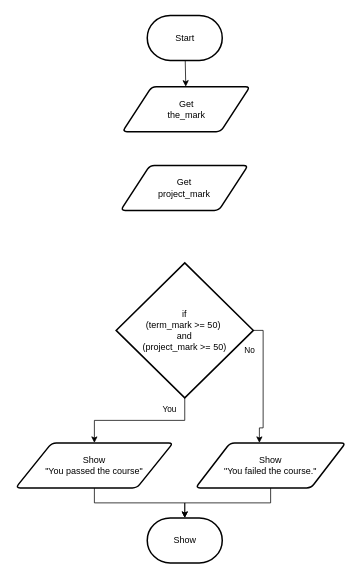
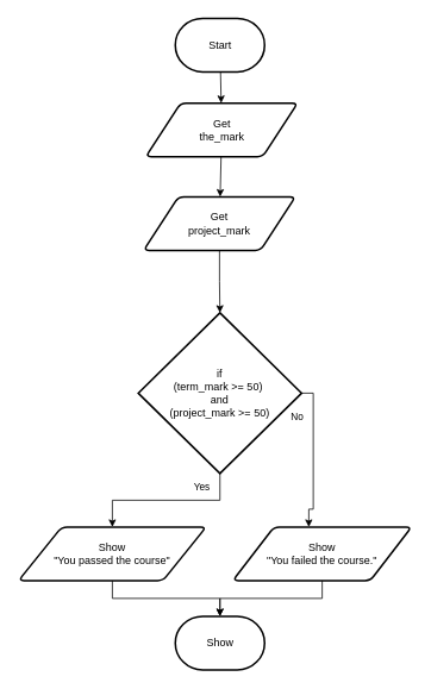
+ <mxCell id="16" style="edgeStyle=none;html=1;" edge="1" parent="1" source="17" target="5"><mxGeometry relative="1" as="geometry" /></mxCell>
+ <mxCell id="4" style="edgeStyle=orthogonalEdgeStyle;html=1;rounded=0;" parent="1" source="5" target="9" edge="1"><mxGeometry relative="1" as="geometry" /></mxCell>
- <mxCell id="12" value="You" style="text;html=1;align=center;verticalAlign=middle;resizable=0;points=[];autosize=1;strokeColor=none;fillColor=none;fontSize=11;fontFamily=Helvetica;fontColor=default;" parent="1" vertex="1"><mxGeometry x="205" y="530" width="40" height="30" as="geometry" /></mxCell>
+ <mxCell id="12" value="Yes" style="text;html=1;align=center;verticalAlign=middle;resizable=0;points=[];autosize=1;strokeColor=none;fillColor=none;fontSize=11;fontFamily=Helvetica;fontColor=default;" parent="1" vertex="1"><mxGeometry x="205" y="530" width="40" height="30" as="geometry" /></mxCell>
